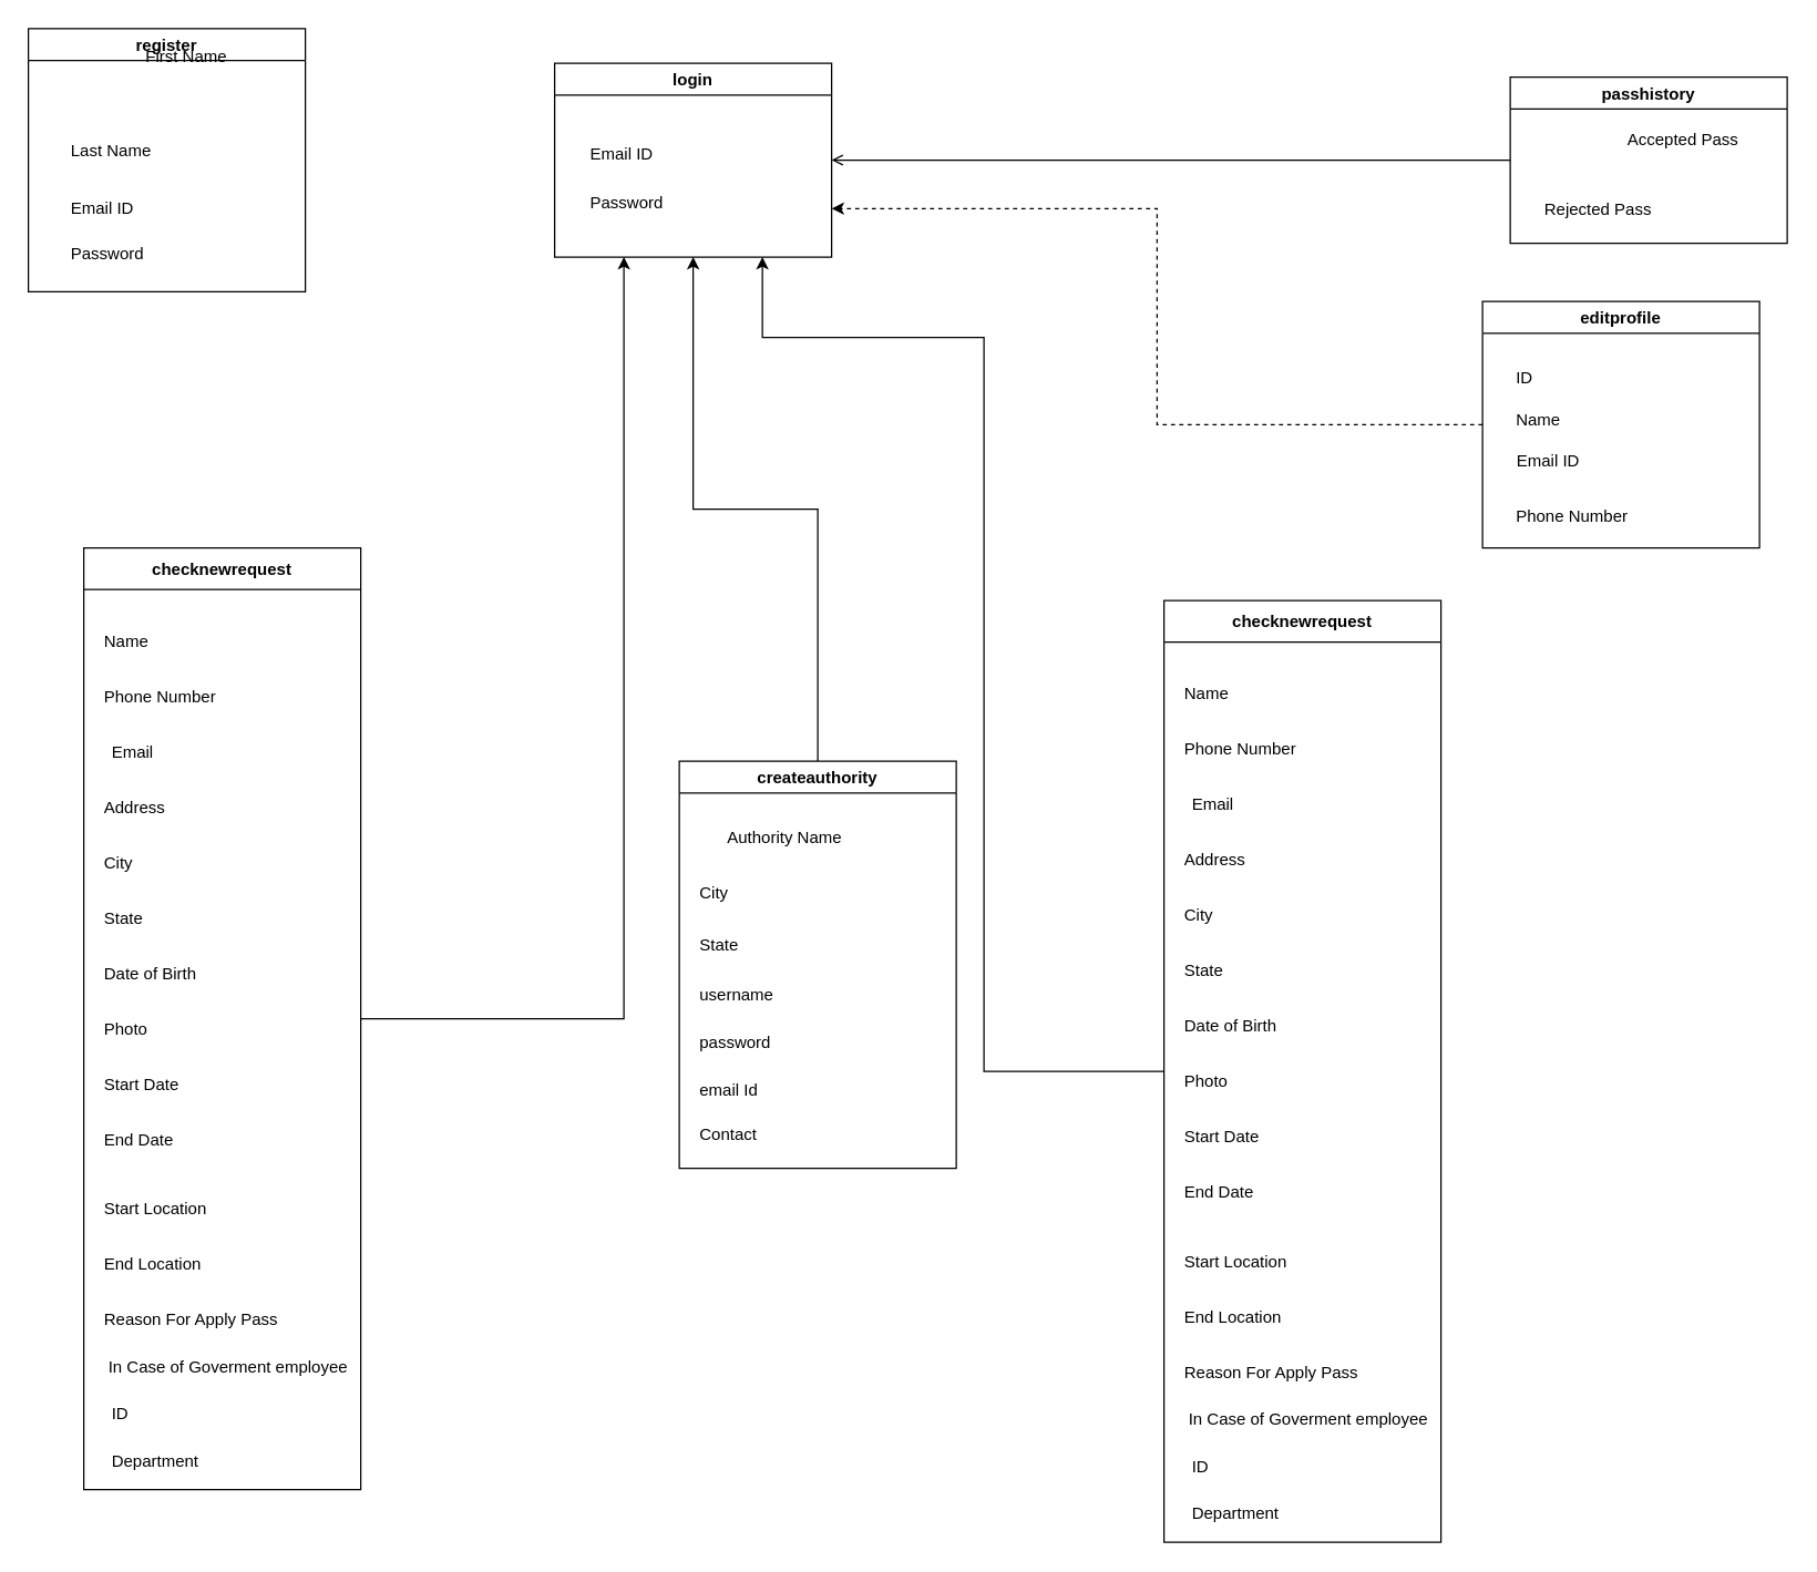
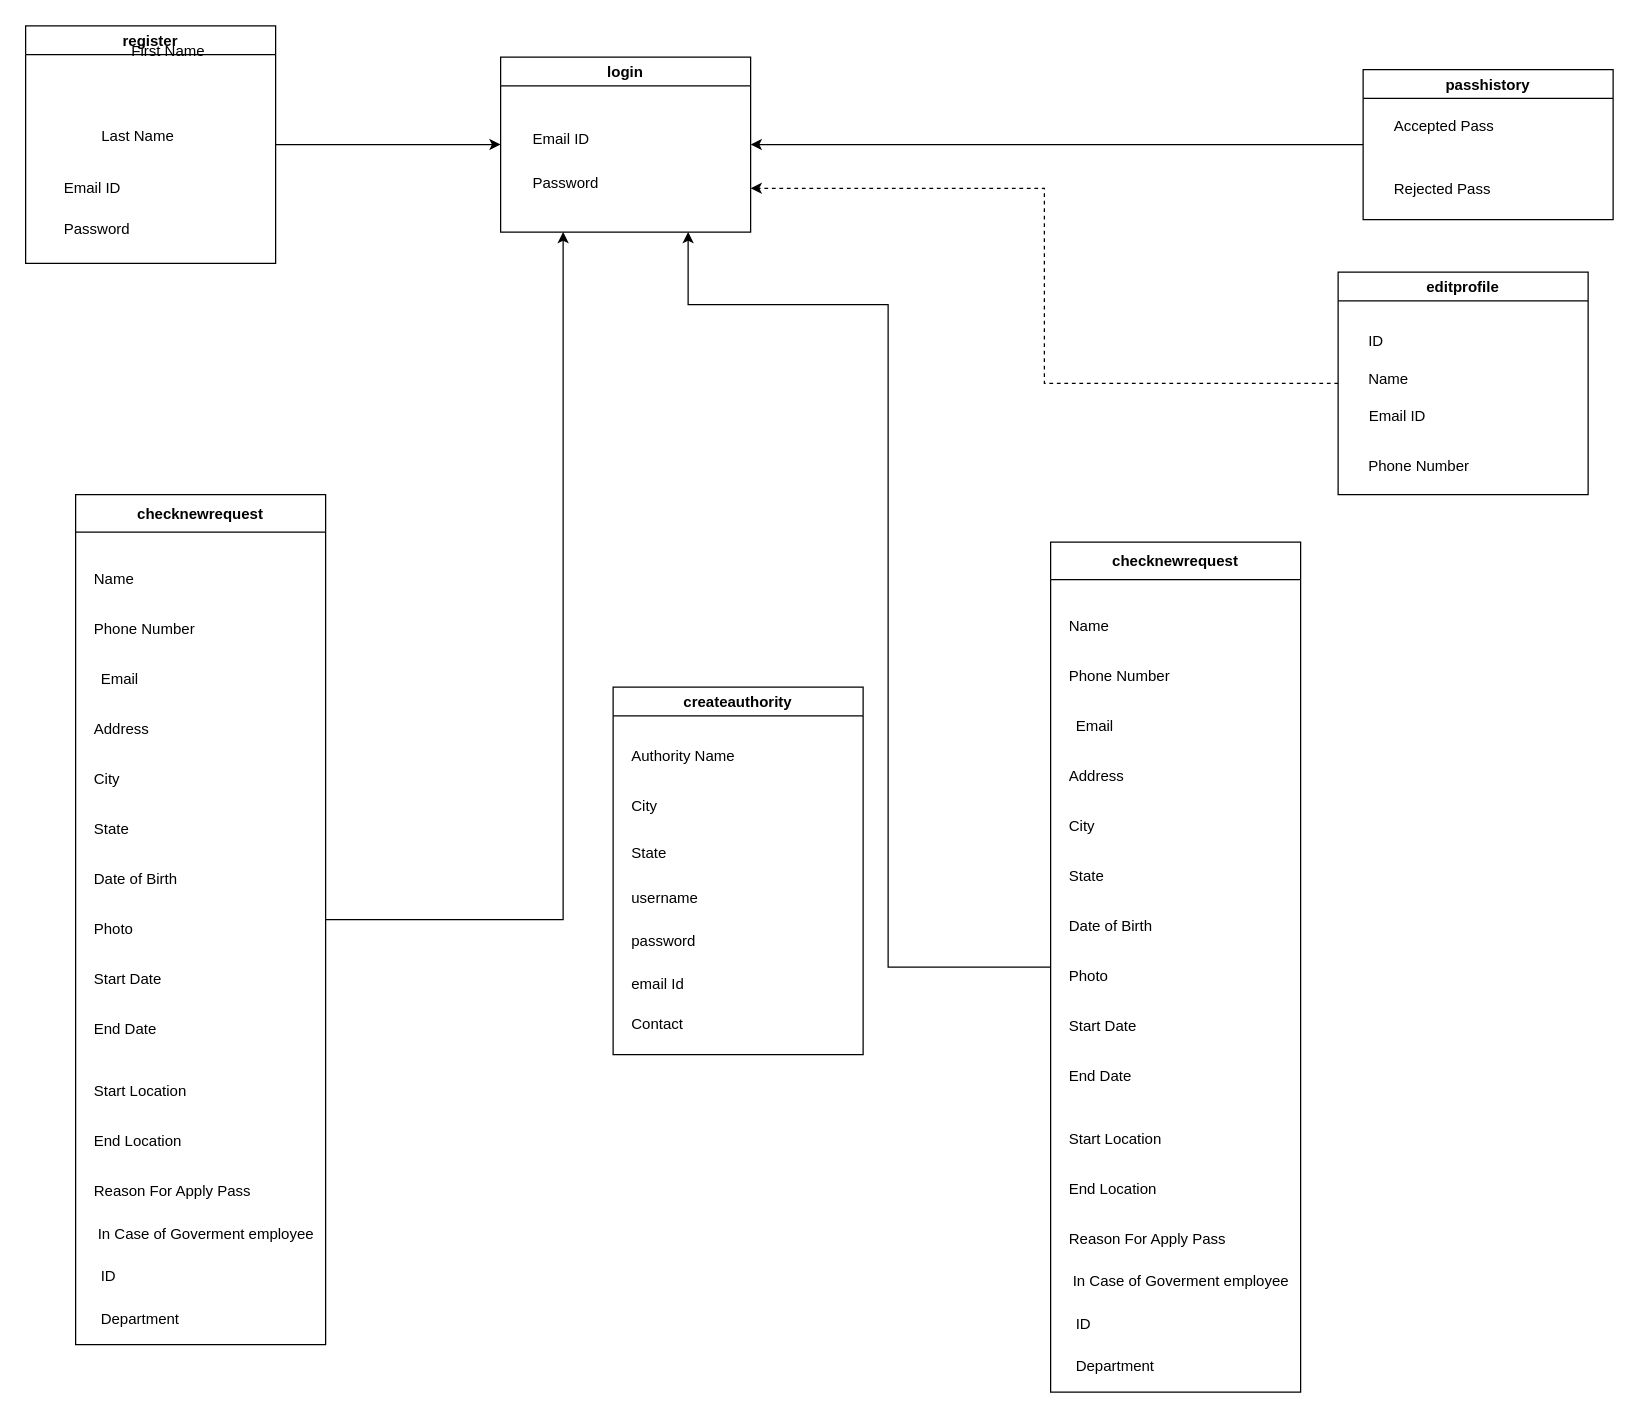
- <mxCell id="34" value="Accepted Pass" style="text;strokeColor=none;fillColor=none;align=left;verticalAlign=middle;spacingLeft=4;spacingRight=4;overflow=hidden;points=[[0,0.5],[1,0.5]];portConstraint=eastwest;rotatable=0;" vertex="1" parent="33"><mxGeometry x="79" y="30" width="111" height="30" as="geometry" /></mxCell>
+ <mxCell id="34" value="Accepted Pass" style="text;strokeColor=none;fillColor=none;align=left;verticalAlign=middle;spacingLeft=4;spacingRight=4;overflow=hidden;points=[[0,0.5],[1,0.5]];portConstraint=eastwest;rotatable=0;" vertex="1" parent="33"><mxGeometry x="19" y="30" width="111" height="30" as="geometry" /></mxCell>
- <mxCell id="44" value="Last Name" style="text;strokeColor=none;fillColor=none;align=left;verticalAlign=middle;spacingLeft=4;spacingRight=4;overflow=hidden;points=[[0,0.5],[1,0.5]];portConstraint=eastwest;rotatable=0;" vertex="1" parent="43"><mxGeometry x="25" y="73" width="110" height="30" as="geometry" /></mxCell>
+ <mxCell id="44" value="Last Name" style="text;strokeColor=none;fillColor=none;align=left;verticalAlign=middle;spacingLeft=4;spacingRight=4;overflow=hidden;points=[[0,0.5],[1,0.5]];portConstraint=eastwest;rotatable=0;" vertex="1" parent="43"><mxGeometry x="55" y="73" width="110" height="30" as="geometry" /></mxCell>
+ <mxCell id="42" style="edgeStyle=orthogonalEdgeStyle;rounded=0;orthogonalLoop=1;jettySize=auto;html=1;entryX=0;entryY=0.5;entryDx=0;entryDy=0;" edge="1" parent="1" source="43" target="2"><mxGeometry relative="1" as="geometry" /></mxCell>
- <mxCell id="32" style="edgeStyle=orthogonalEdgeStyle;rounded=0;orthogonalLoop=1;jettySize=auto;html=1;entryX=1;entryY=0.5;entryDx=0;entryDy=0;endArrow=open;" edge="1" parent="1" source="33" target="2"><mxGeometry relative="1" as="geometry" /></mxCell>
+ <mxCell id="32" style="edgeStyle=orthogonalEdgeStyle;rounded=0;orthogonalLoop=1;jettySize=auto;html=1;entryX=1;entryY=0.5;entryDx=0;entryDy=0;" edge="1" parent="1" source="33" target="2"><mxGeometry relative="1" as="geometry" /></mxCell>
- <mxCell id="23" style="edgeStyle=orthogonalEdgeStyle;rounded=0;orthogonalLoop=1;jettySize=auto;html=1;entryX=0.5;entryY=1;entryDx=0;entryDy=0;" edge="1" parent="1" source="24" target="2"><mxGeometry relative="1" as="geometry" /></mxCell>
- <mxCell id="25" value="Authority Name" style="text;strokeColor=none;fillColor=none;align=left;verticalAlign=middle;spacingLeft=4;spacingRight=4;overflow=hidden;points=[[0,0.5],[1,0.5]];portConstraint=eastwest;rotatable=0;" vertex="1" parent="24"><mxGeometry x="29" y="40" width="101" height="30" as="geometry" /></mxCell>
+ <mxCell id="25" value="Authority Name" style="text;strokeColor=none;fillColor=none;align=left;verticalAlign=middle;spacingLeft=4;spacingRight=4;overflow=hidden;points=[[0,0.5],[1,0.5]];portConstraint=eastwest;rotatable=0;" vertex="1" parent="24"><mxGeometry x="9" y="40" width="101" height="30" as="geometry" /></mxCell>
